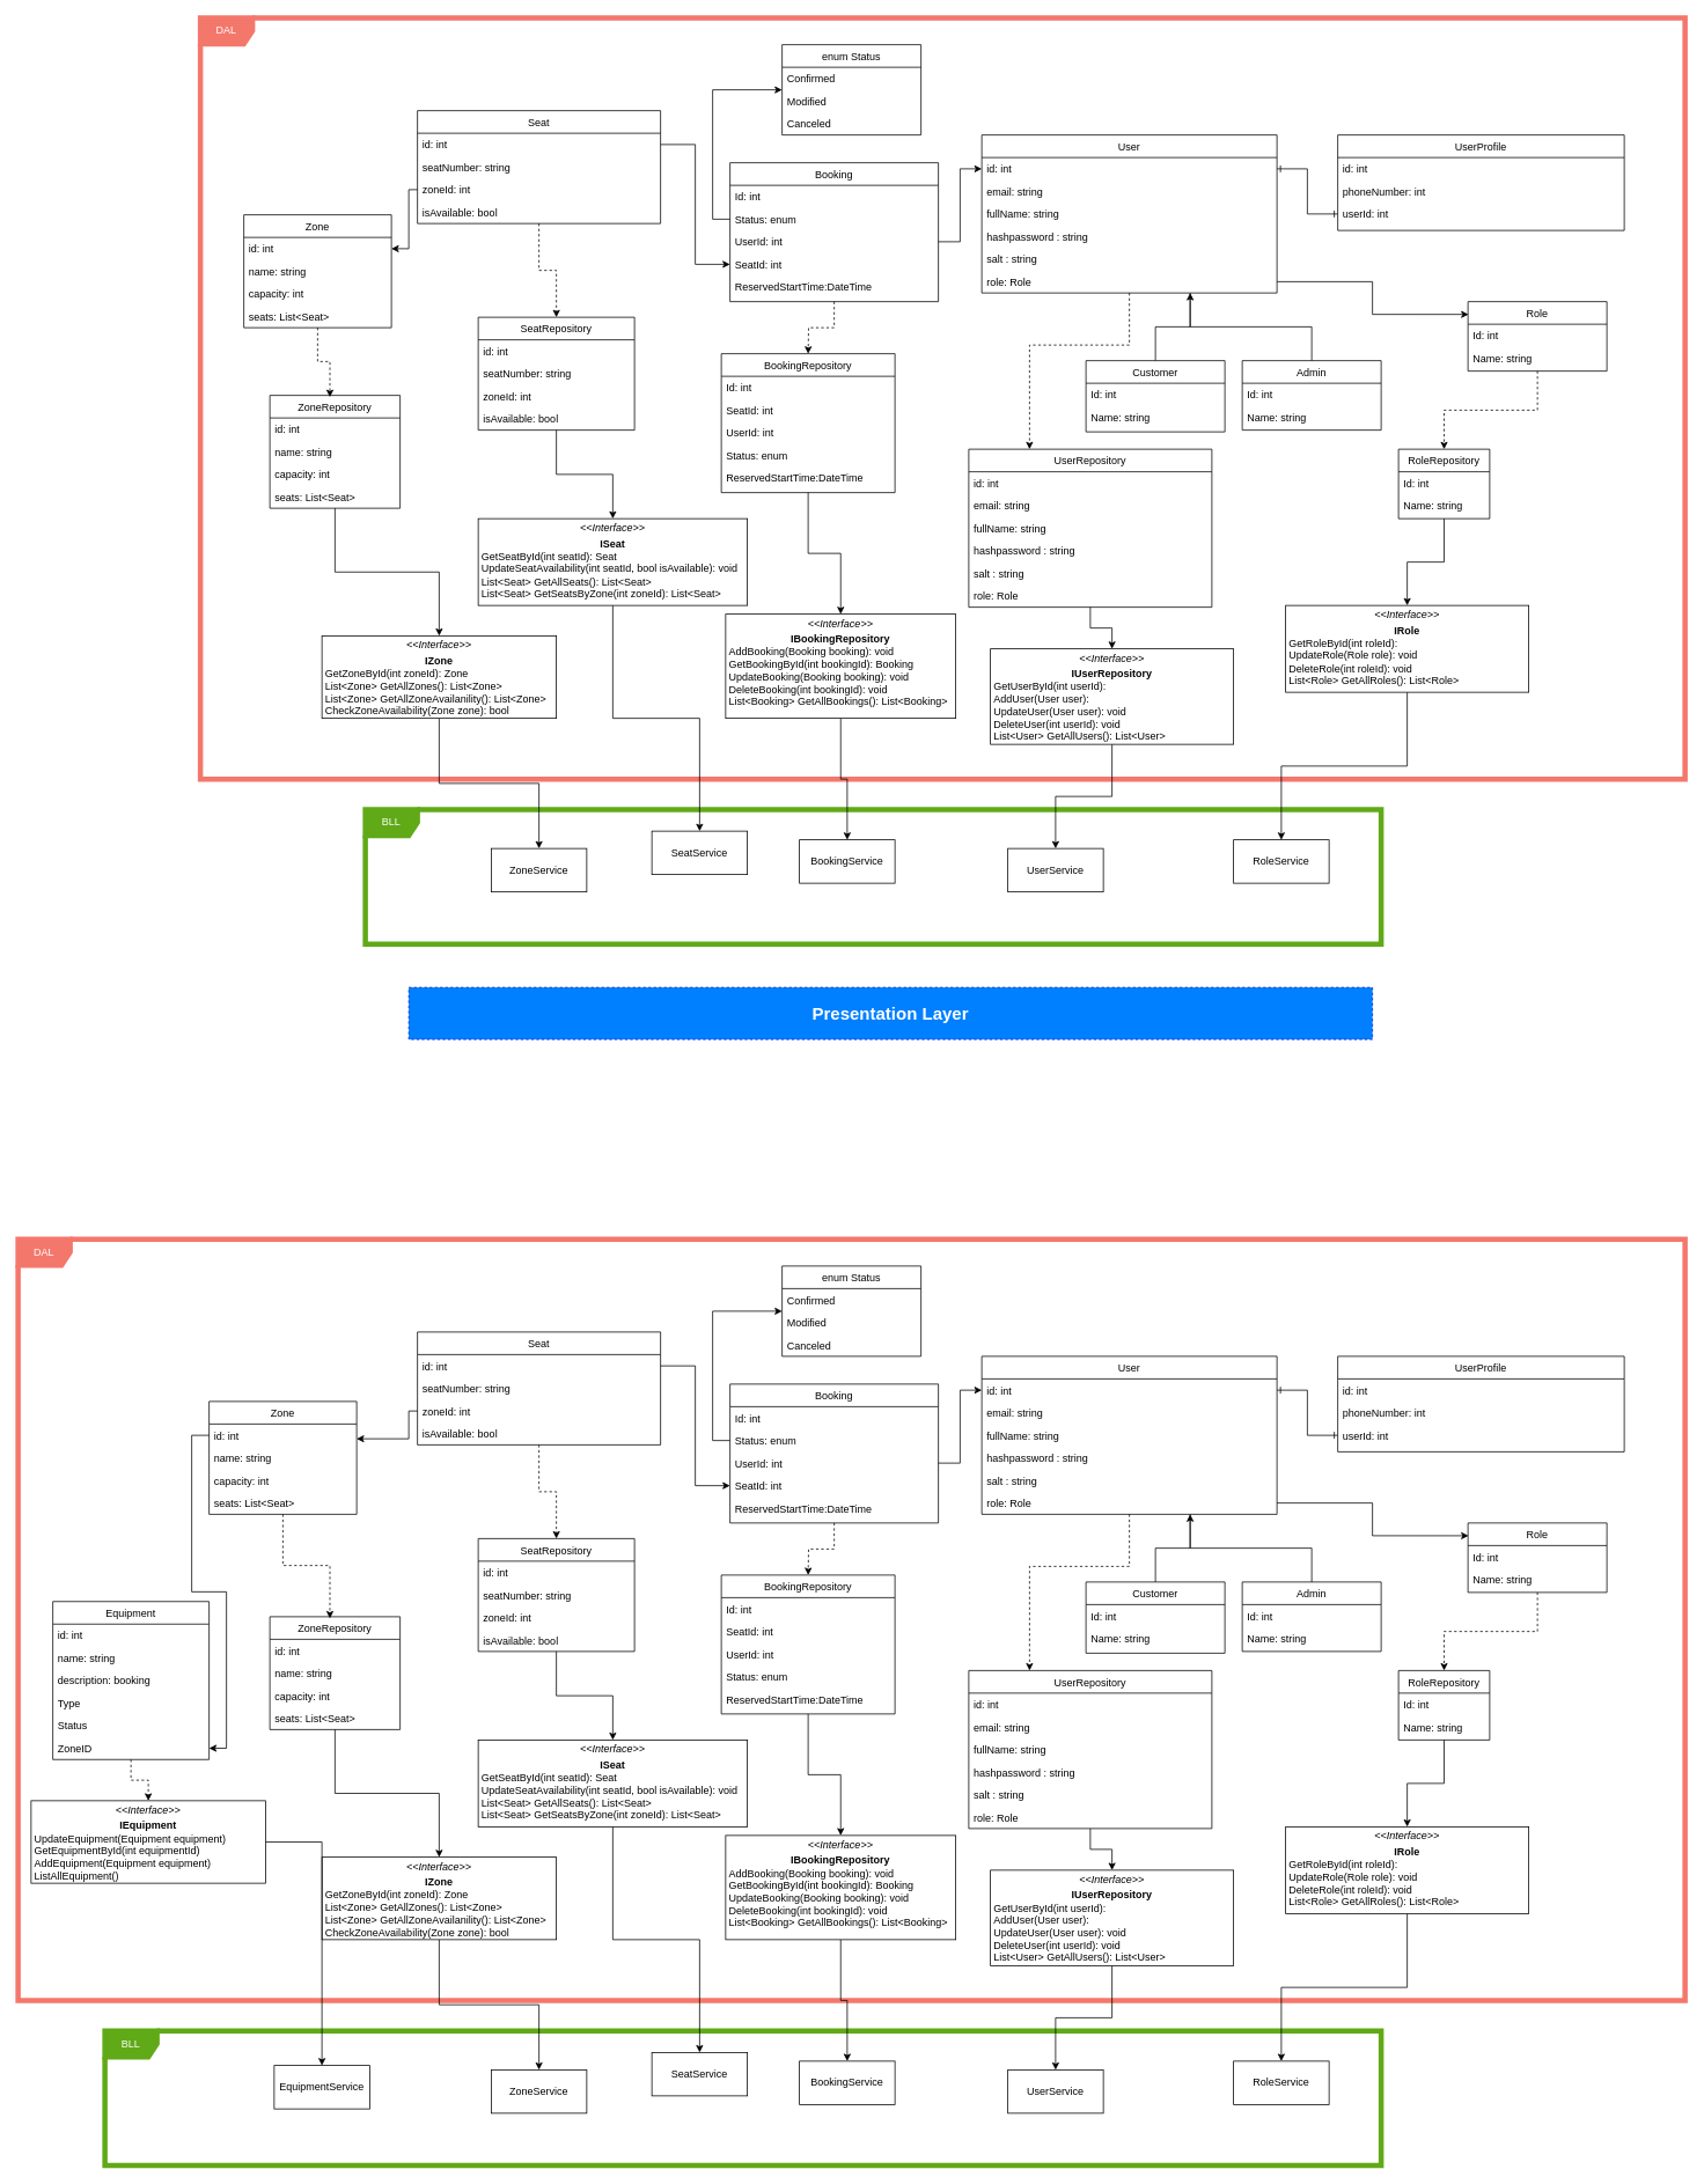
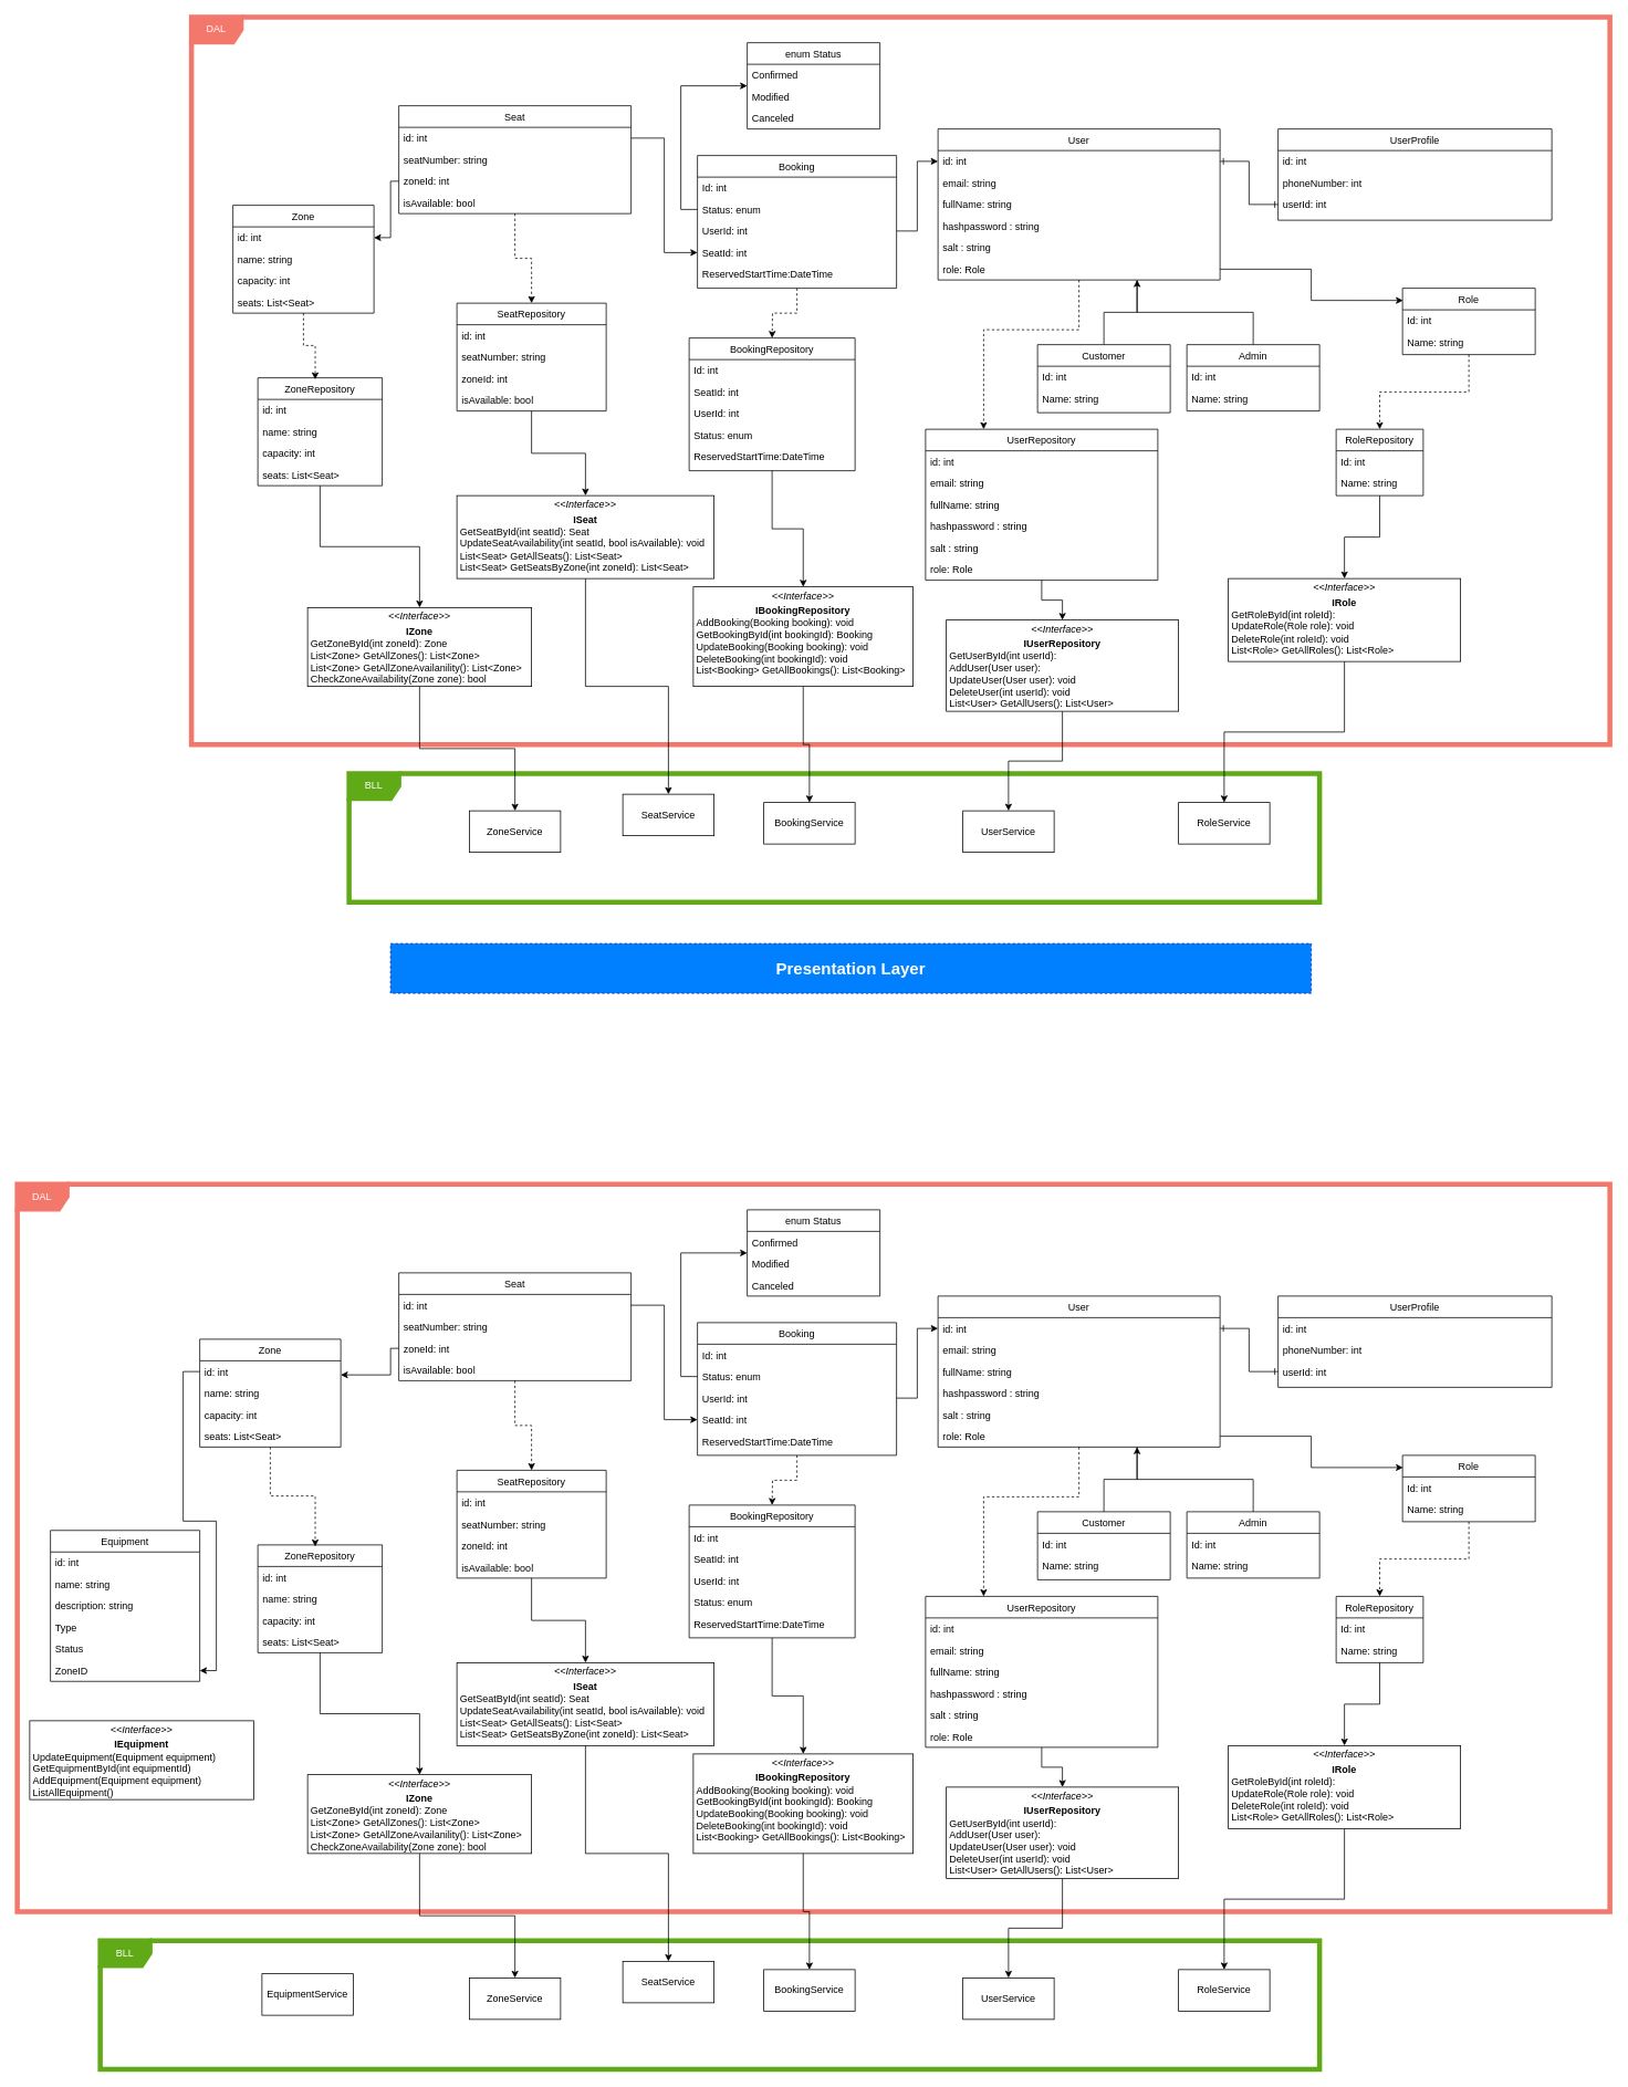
- <mxCell id="209" value="description: booking" style="text;align=left;verticalAlign=top;spacingLeft=4;spacingRight=4;overflow=hidden;rotatable=0;points=[[0,0.5],[1,0.5]];portConstraint=eastwest;" vertex="1" parent="206"><mxGeometry y="78" width="180" height="26" as="geometry" /></mxCell>
+ <mxCell id="209" value="description: string" style="text;align=left;verticalAlign=top;spacingLeft=4;spacingRight=4;overflow=hidden;rotatable=0;points=[[0,0.5],[1,0.5]];portConstraint=eastwest;" vertex="1" parent="206"><mxGeometry y="78" width="180" height="26" as="geometry" /></mxCell>
- <mxCell id="205" style="edgeStyle=orthogonalEdgeStyle;rounded=0;orthogonalLoop=1;jettySize=auto;html=1;entryX=0.5;entryY=0;entryDx=0;entryDy=0;dashed=1;" edge="1" parent="1" source="206" target="215"><mxGeometry relative="1" as="geometry" /></mxCell>
- <mxCell id="214" style="edgeStyle=orthogonalEdgeStyle;rounded=0;orthogonalLoop=1;jettySize=auto;html=1;entryX=0.5;entryY=0;entryDx=0;entryDy=0;" edge="1" parent="1" source="215" target="216"><mxGeometry relative="1" as="geometry" /></mxCell>
